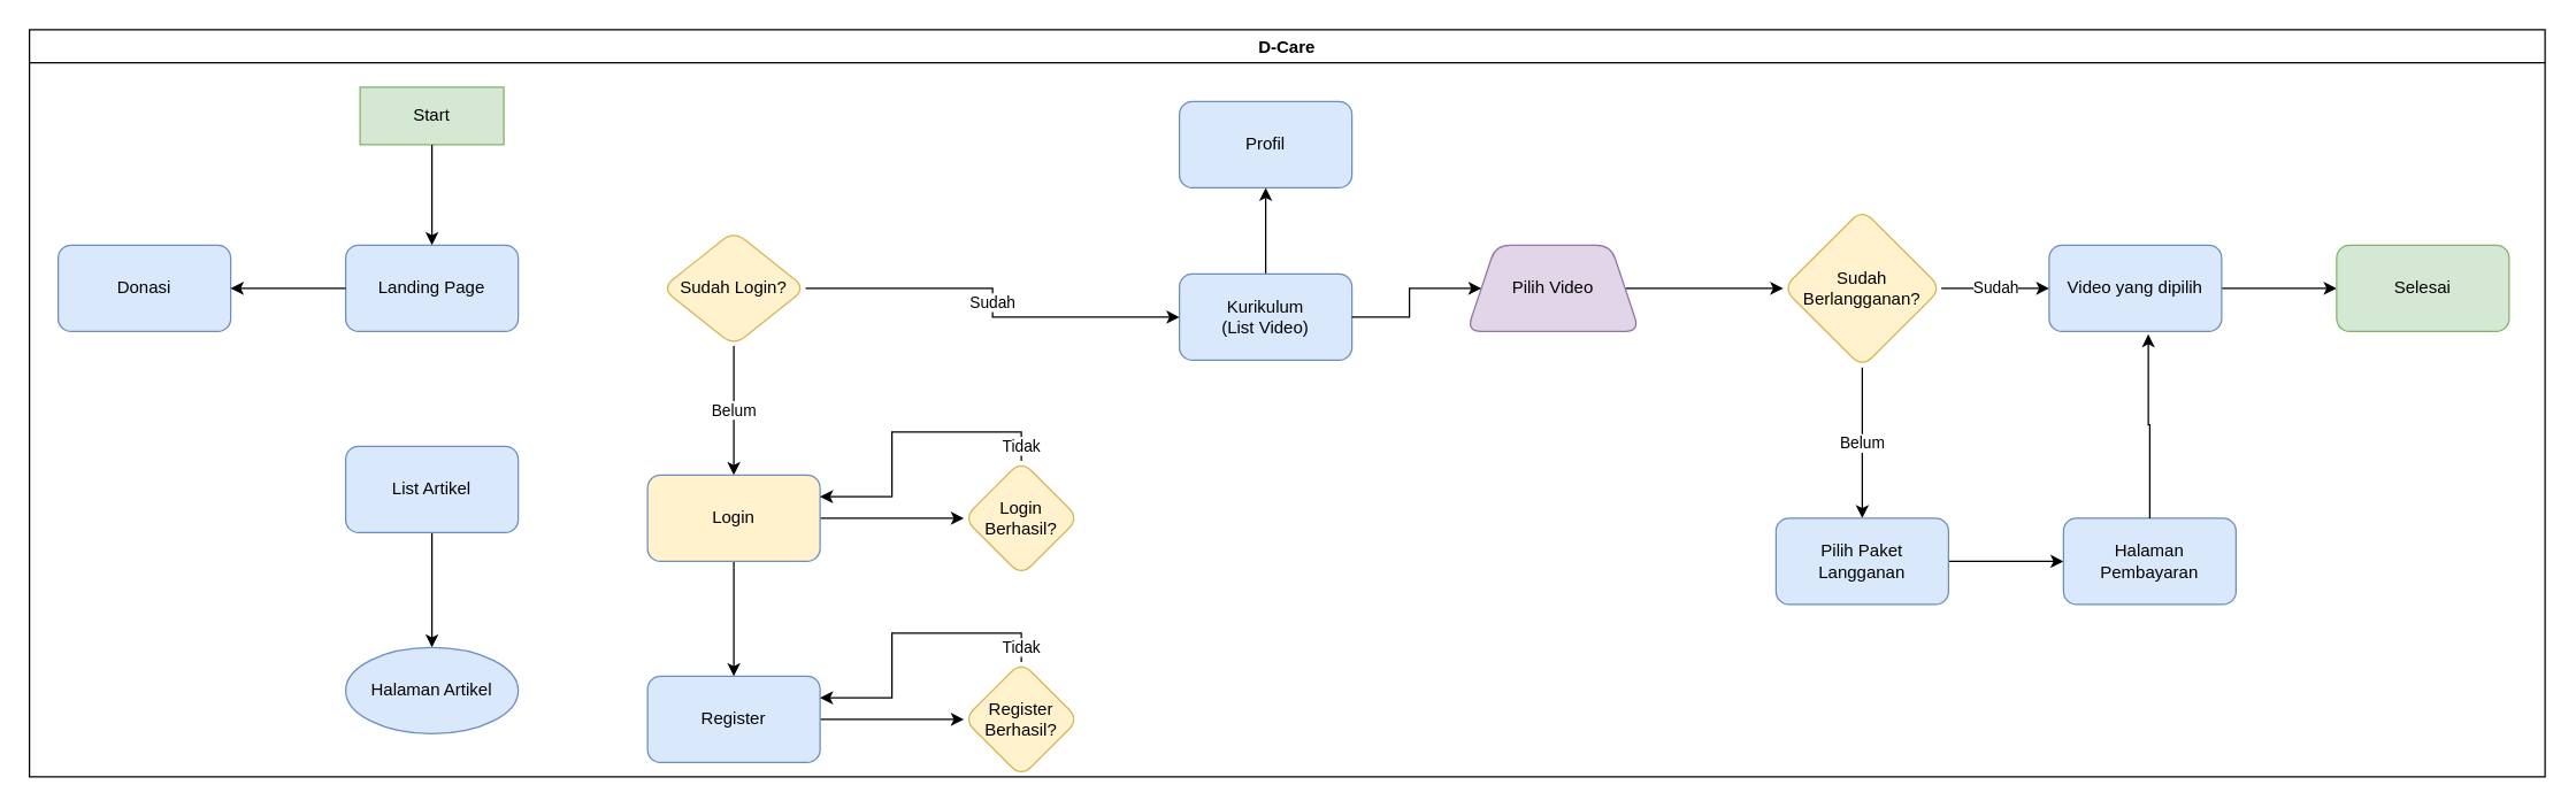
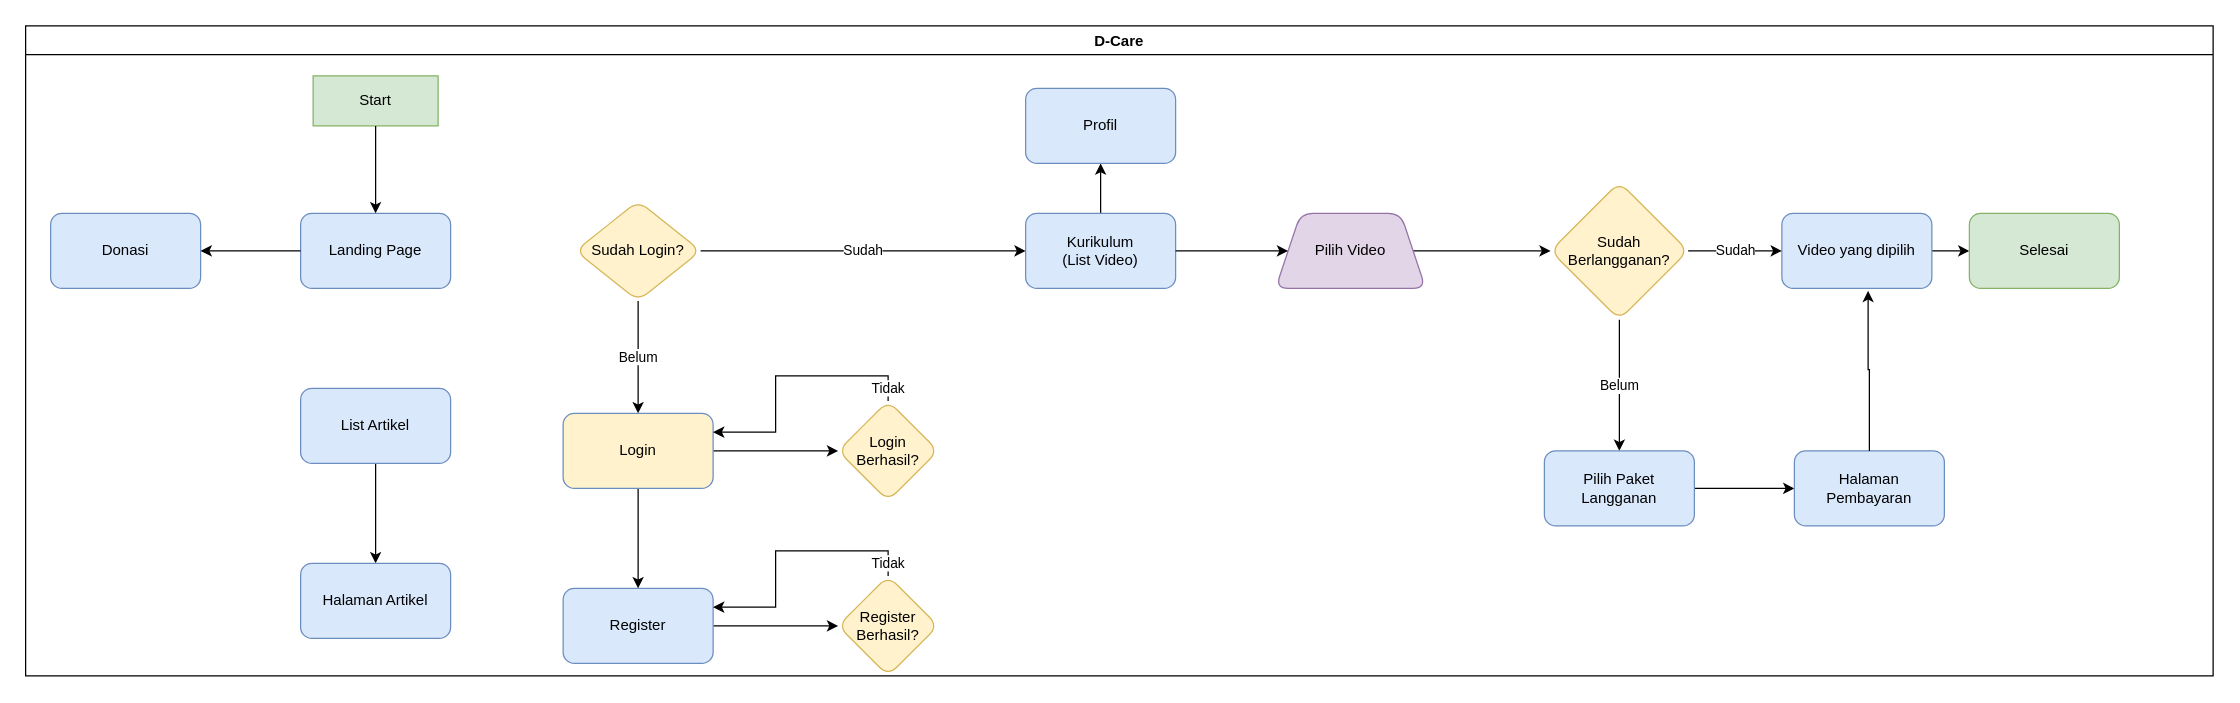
- <mxCell id="38" value="Selesai" style="whiteSpace=wrap;html=1;fillColor=#d5e8d4;strokeColor=#82b366;rounded=1;" parent="1" vertex="1"><mxGeometry x="1625" y="170" width="120" height="60" as="geometry" /></mxCell>
+ <mxCell id="38" value="Selesai" style="whiteSpace=wrap;html=1;fillColor=#d5e8d4;strokeColor=#82b366;rounded=1;" parent="1" vertex="1"><mxGeometry x="1575" y="170" width="120" height="60" as="geometry" /></mxCell>
- <mxCell id="14" value="Kurikulum&lt;br&gt;(List Video)" style="whiteSpace=wrap;html=1;fillColor=#dae8fc;strokeColor=#6c8ebf;rounded=1;" parent="2" vertex="1"><mxGeometry x="800" y="170" width="120" height="60" as="geometry" /></mxCell>
+ <mxCell id="14" value="Kurikulum&lt;br&gt;(List Video)" style="whiteSpace=wrap;html=1;fillColor=#dae8fc;strokeColor=#6c8ebf;rounded=1;" parent="2" vertex="1"><mxGeometry x="800" y="150" width="120" height="60" as="geometry" /></mxCell>
- <mxCell id="23" value="Halaman Artikel" style="ellipse;whiteSpace=wrap;html=1;fillColor=#dae8fc;strokeColor=#6c8ebf;" parent="2" vertex="1"><mxGeometry x="220" y="430" width="120" height="60" as="geometry" /></mxCell>
+ <mxCell id="23" value="Halaman Artikel" style="whiteSpace=wrap;html=1;fillColor=#dae8fc;strokeColor=#6c8ebf;rounded=1;" parent="2" vertex="1"><mxGeometry x="220" y="430" width="120" height="60" as="geometry" /></mxCell>
